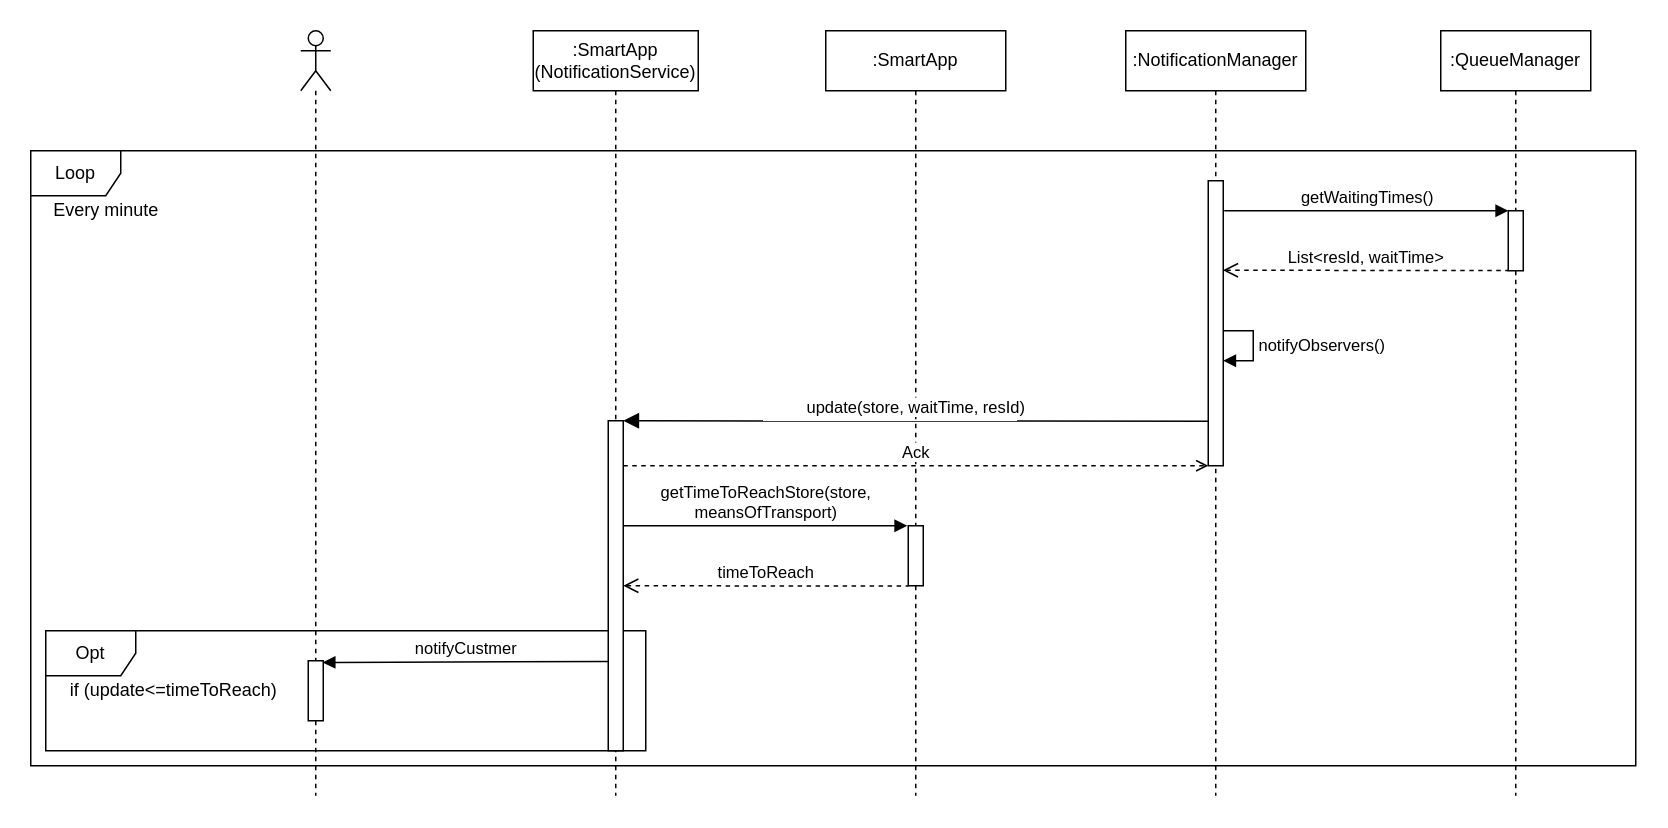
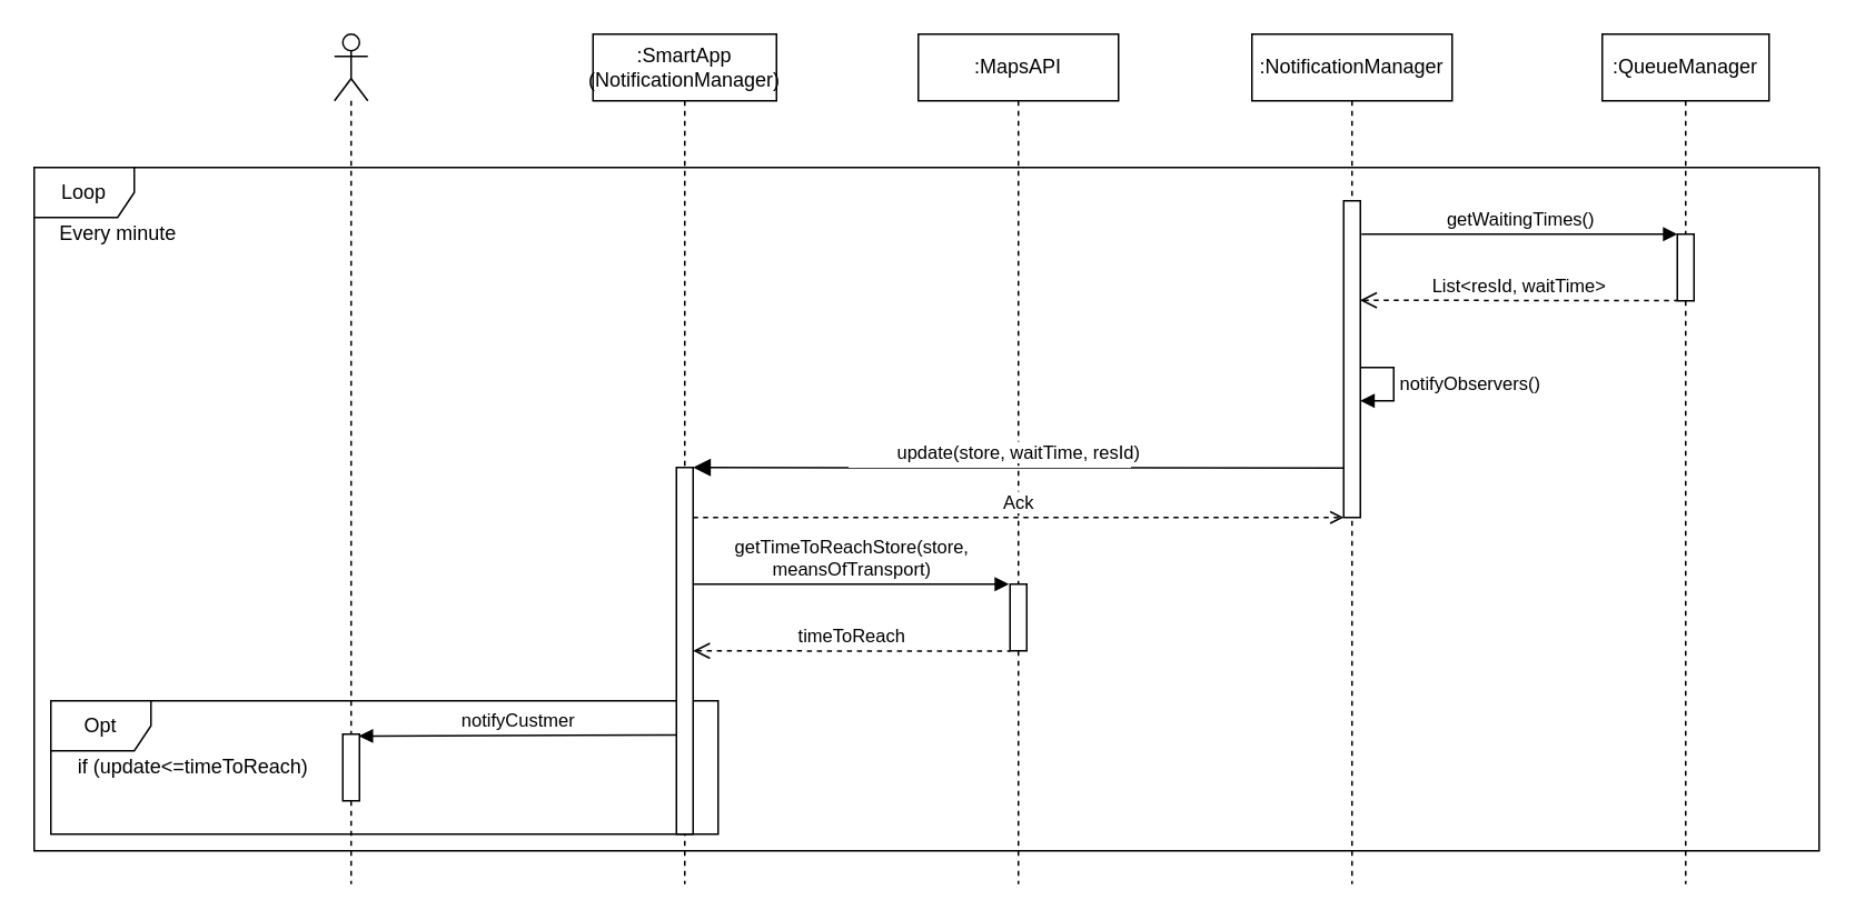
- <mxCell id="4" value="&lt;div&gt;:SmartApp&lt;/div&gt;(NotificationService)" style="shape=umlLifeline;perimeter=lifelinePerimeter;whiteSpace=wrap;html=1;container=1;collapsible=0;recursiveResize=0;outlineConnect=0;" parent="1" vertex="1"><mxGeometry x="355" y="20" width="110" height="510" as="geometry" /></mxCell>
+ <mxCell id="4" value="&lt;div&gt;:SmartApp&lt;/div&gt;(NotificationManager)" style="shape=umlLifeline;perimeter=lifelinePerimeter;whiteSpace=wrap;html=1;container=1;collapsible=0;recursiveResize=0;outlineConnect=0;" parent="1" vertex="1"><mxGeometry x="355" y="20" width="110" height="510" as="geometry" /></mxCell>
- <mxCell id="13" value=":SmartApp" style="shape=umlLifeline;perimeter=lifelinePerimeter;whiteSpace=wrap;html=1;container=1;collapsible=0;recursiveResize=0;outlineConnect=0;" parent="1" vertex="1"><mxGeometry x="550" y="20" width="120" height="510" as="geometry" /></mxCell>
+ <mxCell id="13" value=":MapsAPI" style="shape=umlLifeline;perimeter=lifelinePerimeter;whiteSpace=wrap;html=1;container=1;collapsible=0;recursiveResize=0;outlineConnect=0;" parent="1" vertex="1"><mxGeometry x="550" y="20" width="120" height="510" as="geometry" /></mxCell>
